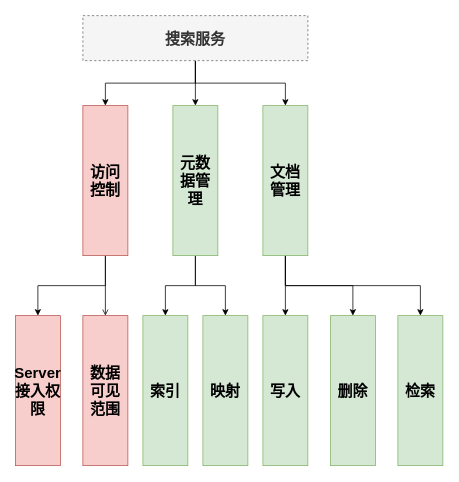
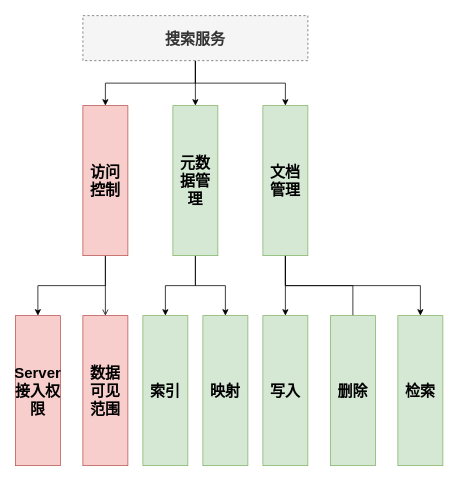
- <mxCell id="7" value="" style="edgeStyle=orthogonalEdgeStyle;rounded=0;orthogonalLoop=1;jettySize=auto;html=1;exitX=1;exitY=0.5;exitDx=0;exitDy=0;" parent="1" source="9" target="11" edge="1"><mxGeometry relative="1" as="geometry" /></mxCell>
+ <mxCell id="7" value="" style="edgeStyle=orthogonalEdgeStyle;rounded=0;orthogonalLoop=1;jettySize=auto;html=1;exitX=1;exitY=0.5;exitDx=0;exitDy=0;endArrow=none;" parent="1" source="9" target="11" edge="1"><mxGeometry relative="1" as="geometry" /></mxCell>
